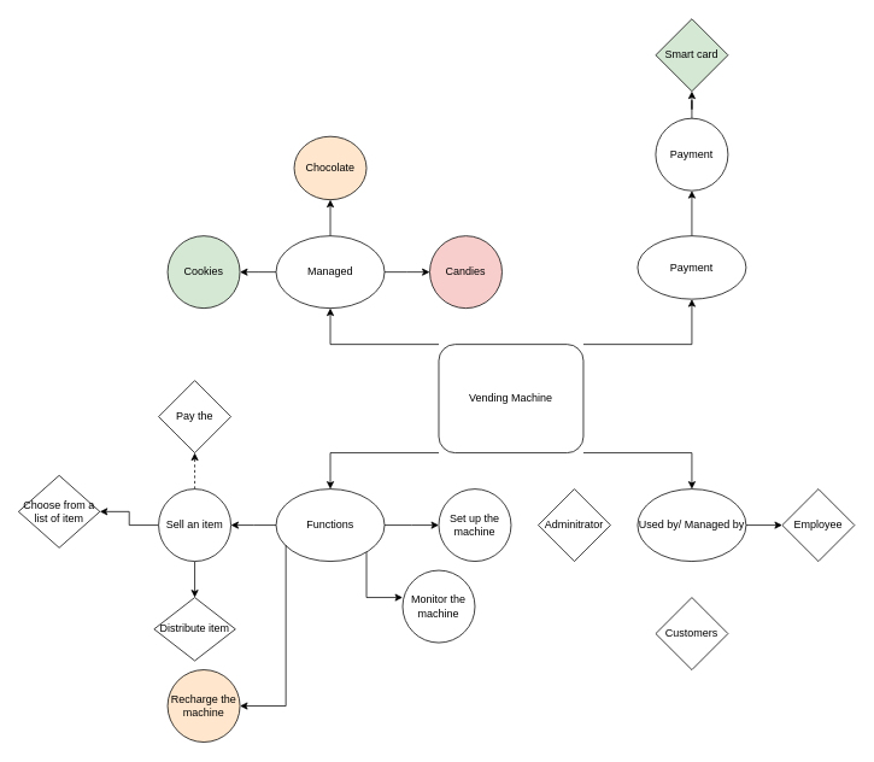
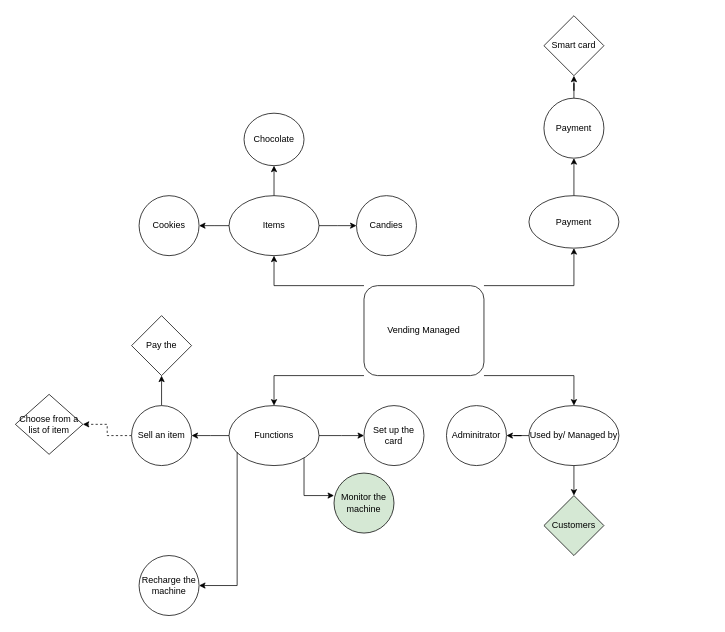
- <mxCell id="25" value="Smart card" style="rhombus;whiteSpace=wrap;html=1;fillColor=#d5e8d4;" vertex="1" parent="1"><mxGeometry x="725" y="20" width="80" height="80" as="geometry" /></mxCell>
+ <mxCell id="25" value="Smart card" style="rhombus;whiteSpace=wrap;html=1;" vertex="1" parent="1"><mxGeometry x="725" y="20" width="80" height="80" as="geometry" /></mxCell>
- <mxCell id="20" value="Chocolate" style="ellipse;whiteSpace=wrap;html=1;fillColor=#ffe6cc;" vertex="1" parent="1"><mxGeometry x="325" y="150" width="80" height="70" as="geometry" /></mxCell>
+ <mxCell id="20" value="Chocolate" style="ellipse;whiteSpace=wrap;html=1;" vertex="1" parent="1"><mxGeometry x="325" y="150" width="80" height="70" as="geometry" /></mxCell>
- <mxCell id="22" value="Cookies" style="ellipse;whiteSpace=wrap;html=1;fillColor=#d5e8d4;" vertex="1" parent="1"><mxGeometry x="185" y="260" width="80" height="80" as="geometry" /></mxCell>
+ <mxCell id="22" value="Cookies" style="ellipse;whiteSpace=wrap;html=1;" vertex="1" parent="1"><mxGeometry x="185" y="260" width="80" height="80" as="geometry" /></mxCell>
- <mxCell id="10" value="Managed&lt;br&gt;" style="ellipse;whiteSpace=wrap;html=1;" vertex="1" parent="1"><mxGeometry x="305" y="260" width="120" height="80" as="geometry" /></mxCell>
+ <mxCell id="10" value="Items&lt;br&gt;" style="ellipse;whiteSpace=wrap;html=1;" vertex="1" parent="1"><mxGeometry x="305" y="260" width="120" height="80" as="geometry" /></mxCell>
- <mxCell id="21" value="Candies" style="ellipse;whiteSpace=wrap;html=1;fillColor=#f8cecc;" vertex="1" parent="1"><mxGeometry x="475" y="260" width="80" height="80" as="geometry" /></mxCell>
+ <mxCell id="21" value="Candies" style="ellipse;whiteSpace=wrap;html=1;" vertex="1" parent="1"><mxGeometry x="475" y="260" width="80" height="80" as="geometry" /></mxCell>
- <mxCell id="2" value="Vending Machine&lt;br&gt;" style="rounded=1;whiteSpace=wrap;html=1;" vertex="1" parent="1"><mxGeometry x="485" y="380" width="160" height="120" as="geometry" /></mxCell>
+ <mxCell id="2" value="Vending Managed&lt;br&gt;" style="rounded=1;whiteSpace=wrap;html=1;" vertex="1" parent="1"><mxGeometry x="485" y="380" width="160" height="120" as="geometry" /></mxCell>
- <mxCell id="27" value="" style="edgeStyle=orthogonalEdgeStyle;rounded=0;orthogonalLoop=1;jettySize=auto;html=1;dashed=1;" edge="1" parent="1" source="29" target="36"><mxGeometry relative="1" as="geometry" /></mxCell>
+ <mxCell id="27" value="" style="edgeStyle=orthogonalEdgeStyle;rounded=0;orthogonalLoop=1;jettySize=auto;html=1;" edge="1" parent="1" source="29" target="36"><mxGeometry relative="1" as="geometry" /></mxCell>
- <mxCell id="26" value="" style="edgeStyle=orthogonalEdgeStyle;rounded=0;orthogonalLoop=1;jettySize=auto;html=1;" edge="1" parent="1" source="29" target="35"><mxGeometry relative="1" as="geometry" /></mxCell>
+ <mxCell id="26" value="" style="edgeStyle=orthogonalEdgeStyle;rounded=0;orthogonalLoop=1;jettySize=auto;html=1;dashed=1;" edge="1" parent="1" source="29" target="35"><mxGeometry relative="1" as="geometry" /></mxCell>
- <mxCell id="31" value="Set up the machine" style="ellipse;whiteSpace=wrap;html=1;" vertex="1" parent="1"><mxGeometry x="485" y="540" width="80" height="80" as="geometry" /></mxCell>
+ <mxCell id="31" value="Set up the card" style="ellipse;whiteSpace=wrap;html=1;" vertex="1" parent="1"><mxGeometry x="485" y="540" width="80" height="80" as="geometry" /></mxCell>
- <mxCell id="40" value="Adminitrator" style="rhombus;whiteSpace=wrap;html=1;" vertex="1" parent="1"><mxGeometry x="595" y="540" width="80" height="80" as="geometry" /></mxCell>
+ <mxCell id="40" value="Adminitrator" style="ellipse;whiteSpace=wrap;html=1;" vertex="1" parent="1"><mxGeometry x="595" y="540" width="80" height="80" as="geometry" /></mxCell>
+ <mxCell id="18" value="" style="edgeStyle=orthogonalEdgeStyle;rounded=0;orthogonalLoop=1;jettySize=auto;html=1;" edge="1" parent="1" source="19" target="40"><mxGeometry relative="1" as="geometry" /></mxCell>
- <mxCell id="17" value="" style="edgeStyle=orthogonalEdgeStyle;rounded=0;orthogonalLoop=1;jettySize=auto;html=1;" edge="1" parent="1" source="19" target="39"><mxGeometry relative="1" as="geometry" /></mxCell>
- <mxCell id="39" value="Employee" style="rhombus;whiteSpace=wrap;html=1;" vertex="1" parent="1"><mxGeometry x="865" y="540" width="80" height="80" as="geometry" /></mxCell>
- <mxCell id="28" value="" style="edgeStyle=orthogonalEdgeStyle;rounded=0;orthogonalLoop=1;jettySize=auto;html=1;" edge="1" parent="1" source="29" target="37"><mxGeometry relative="1" as="geometry"><mxPoint x="215" y="670" as="targetPoint" /><Array as="points"><mxPoint x="215" y="660" /><mxPoint x="215" y="660" /></Array></mxGeometry></mxCell>
+ <mxCell id="16" value="" style="edgeStyle=orthogonalEdgeStyle;rounded=0;orthogonalLoop=1;jettySize=auto;html=1;" edge="1" parent="1" source="19" target="38"><mxGeometry relative="1" as="geometry" /></mxCell>
- <mxCell id="34" value="Monitor the machine" style="ellipse;whiteSpace=wrap;html=1;" vertex="1" parent="1"><mxGeometry x="445" y="630" width="80" height="80" as="geometry" /></mxCell>
+ <mxCell id="34" value="Monitor the machine" style="ellipse;whiteSpace=wrap;html=1;fillColor=#d5e8d4;" vertex="1" parent="1"><mxGeometry x="445" y="630" width="80" height="80" as="geometry" /></mxCell>
- <mxCell id="37" value="Distribute item" style="rhombus;whiteSpace=wrap;html=1;" vertex="1" parent="1"><mxGeometry x="170" y="660" width="90" height="70" as="geometry" /></mxCell>
- <mxCell id="38" value="Customers" style="rhombus;whiteSpace=wrap;html=1;" vertex="1" parent="1"><mxGeometry x="725" y="660" width="80" height="80" as="geometry" /></mxCell>
+ <mxCell id="38" value="Customers" style="rhombus;whiteSpace=wrap;html=1;fillColor=#d5e8d4;" vertex="1" parent="1"><mxGeometry x="725" y="660" width="80" height="80" as="geometry" /></mxCell>
- <mxCell id="30" value="Recharge the machine" style="ellipse;whiteSpace=wrap;html=1;fillColor=#ffe6cc;" vertex="1" parent="1"><mxGeometry x="185" y="740" width="80" height="80" as="geometry" /></mxCell>
+ <mxCell id="30" value="Recharge the machine" style="ellipse;whiteSpace=wrap;html=1;" vertex="1" parent="1"><mxGeometry x="185" y="740" width="80" height="80" as="geometry" /></mxCell>
